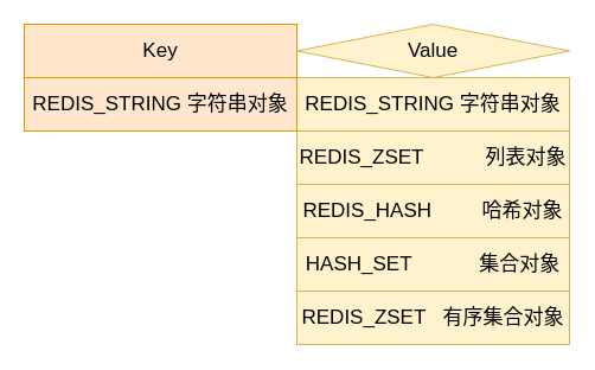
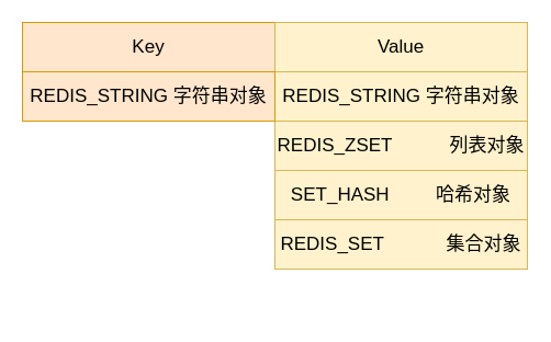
- <mxCell id="4" value="Value" style="rhombus;whiteSpace=wrap;html=1;fontSize=17;fillColor=#fff2cc;strokeColor=#d6b656;" vertex="1" parent="2"><mxGeometry x="230" width="230" height="45" as="geometry" /></mxCell>
+ <mxCell id="4" value="Value" style="rounded=0;whiteSpace=wrap;html=1;fontSize=17;fillColor=#fff2cc;strokeColor=#d6b656;" vertex="1" parent="2"><mxGeometry x="230" width="230" height="45" as="geometry" /></mxCell>
- <mxCell id="9" value="REDIS_HASH&amp;nbsp; &amp;nbsp; &amp;nbsp; &amp;nbsp; &amp;nbsp;哈希对象" style="rounded=0;whiteSpace=wrap;html=1;fontSize=17;fillColor=#fff2cc;strokeColor=#d6b656;" vertex="1" parent="2"><mxGeometry x="230" y="135" width="230" height="45" as="geometry" /></mxCell>
+ <mxCell id="9" value="SET_HASH&amp;nbsp; &amp;nbsp; &amp;nbsp; &amp;nbsp; &amp;nbsp;哈希对象" style="rounded=0;whiteSpace=wrap;html=1;fontSize=17;fillColor=#fff2cc;strokeColor=#d6b656;" vertex="1" parent="2"><mxGeometry x="230" y="135" width="230" height="45" as="geometry" /></mxCell>
- <mxCell id="8" value="HASH_SET&amp;nbsp; &amp;nbsp; &amp;nbsp; &amp;nbsp; &amp;nbsp; &amp;nbsp; 集合对象" style="rounded=0;whiteSpace=wrap;html=1;fontSize=17;fillColor=#fff2cc;strokeColor=#d6b656;" vertex="1" parent="2"><mxGeometry x="230" y="180" width="230" height="45" as="geometry" /></mxCell>
+ <mxCell id="8" value="REDIS_SET&amp;nbsp; &amp;nbsp; &amp;nbsp; &amp;nbsp; &amp;nbsp; &amp;nbsp; 集合对象" style="rounded=0;whiteSpace=wrap;html=1;fontSize=17;fillColor=#fff2cc;strokeColor=#d6b656;" vertex="1" parent="2"><mxGeometry x="230" y="180" width="230" height="45" as="geometry" /></mxCell>
- <mxCell id="10" value="REDIS_ZSET&amp;nbsp; &amp;nbsp;有序集合对象" style="rounded=0;whiteSpace=wrap;html=1;fontSize=17;fillColor=#fff2cc;strokeColor=#d6b656;" vertex="1" parent="2"><mxGeometry x="230" y="225" width="230" height="45" as="geometry" /></mxCell>
